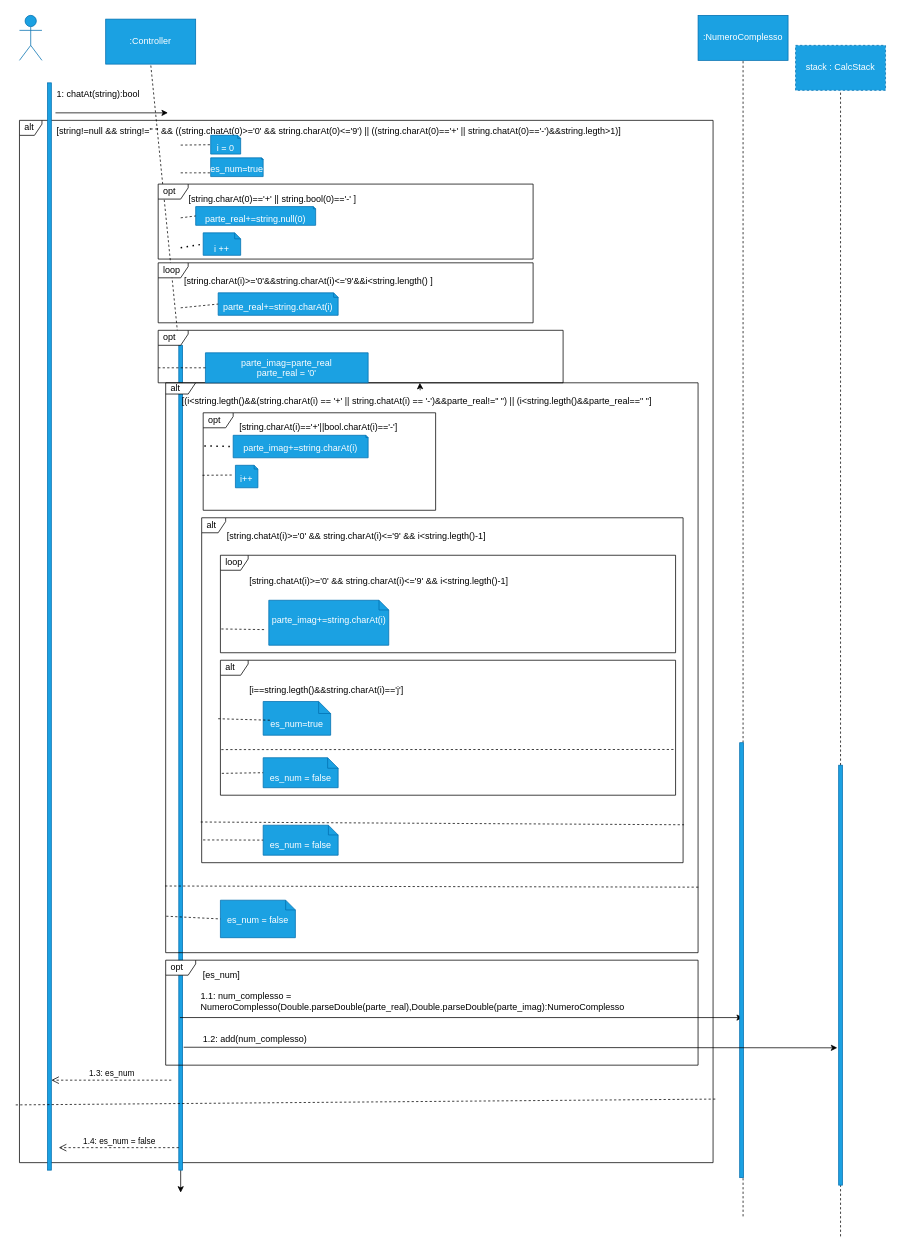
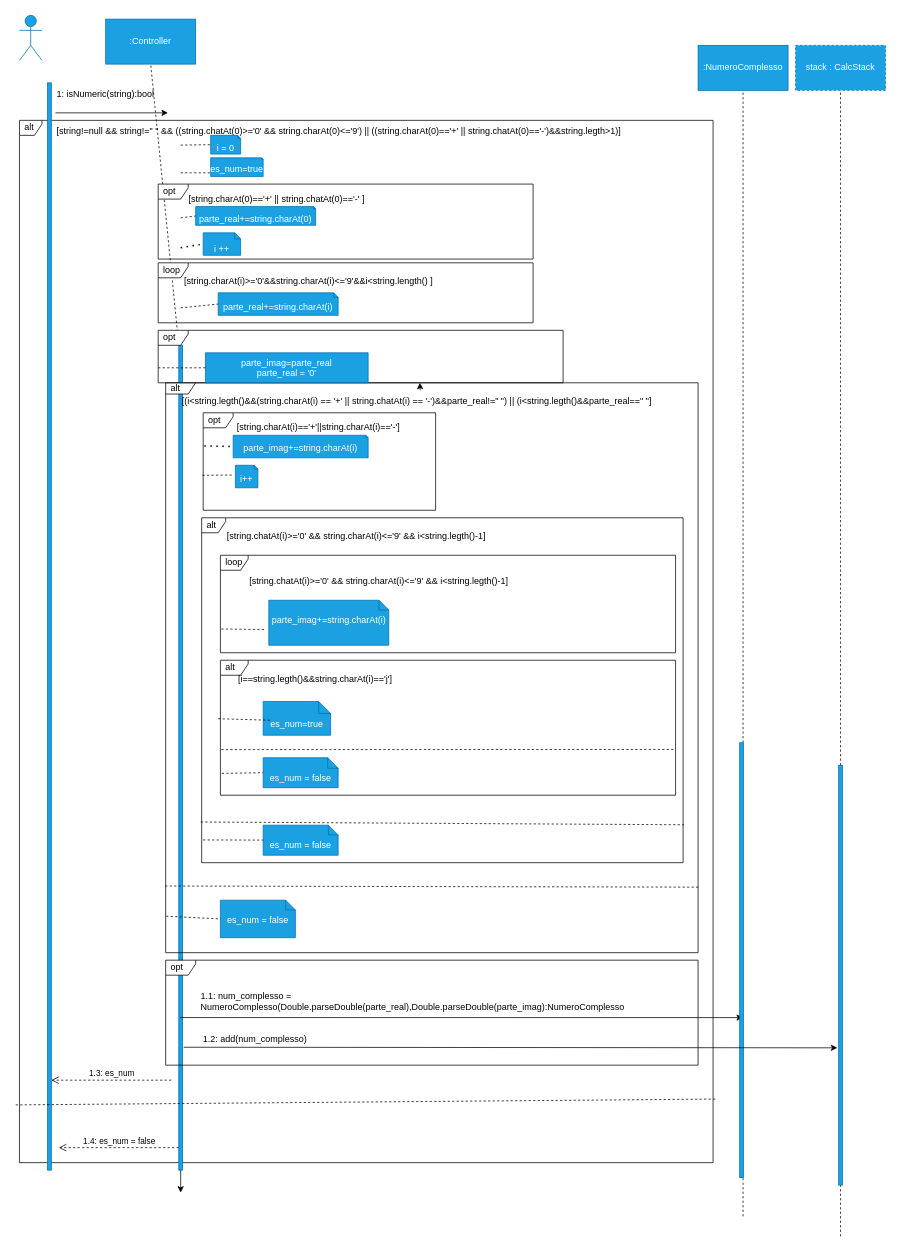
- <mxCell id="35" value=":NumeroComplesso" style="rounded=0;whiteSpace=wrap;html=1;fillColor=#1ba1e2;fontColor=#ffffff;strokeColor=#006EAF;" parent="1" vertex="1"><mxGeometry x="930" y="20" width="120" height="60" as="geometry" /></mxCell>
+ <mxCell id="35" value=":NumeroComplesso" style="rounded=0;whiteSpace=wrap;html=1;fillColor=#1ba1e2;fontColor=#ffffff;strokeColor=#006EAF;" parent="1" vertex="1"><mxGeometry x="930" y="60" width="120" height="60" as="geometry" /></mxCell>
- <mxCell id="6" value="1: chatAt(string):bool&amp;nbsp;" style="text;html=1;strokeColor=none;fillColor=none;align=left;verticalAlign=middle;whiteSpace=wrap;rounded=0;" parent="1" vertex="1"><mxGeometry x="73" y="110" width="240" height="30" as="geometry" /></mxCell>
+ <mxCell id="6" value="1: isNumeric(string):bool&amp;nbsp;" style="text;html=1;strokeColor=none;fillColor=none;align=left;verticalAlign=middle;whiteSpace=wrap;rounded=0;" parent="1" vertex="1"><mxGeometry x="73" y="110" width="240" height="30" as="geometry" /></mxCell>
- <mxCell id="61" value="[string.charAt(0)=='+' || string.bool(0)=='-' ]" style="text;html=1;strokeColor=none;fillColor=none;align=left;verticalAlign=middle;whiteSpace=wrap;rounded=0;" vertex="1" parent="1"><mxGeometry x="249" y="250" width="422" height="30" as="geometry" /></mxCell>
+ <mxCell id="61" value="[string.charAt(0)=='+' || string.chatAt(0)=='-' ]" style="text;html=1;strokeColor=none;fillColor=none;align=left;verticalAlign=middle;whiteSpace=wrap;rounded=0;" vertex="1" parent="1"><mxGeometry x="249" y="250" width="422" height="30" as="geometry" /></mxCell>
- <mxCell id="63" value="parte_real+=string.null(0)" style="shape=note2;boundedLbl=1;whiteSpace=wrap;html=1;size=3;verticalAlign=top;align=center;fillColor=#1ba1e2;fontColor=#ffffff;strokeColor=#006EAF;movable=1;resizable=1;rotatable=1;deletable=1;editable=1;connectable=1;" vertex="1" parent="1"><mxGeometry x="260" y="275" width="160" height="25" as="geometry" /></mxCell>
+ <mxCell id="63" value="parte_real+=string.charAt(0)" style="shape=note2;boundedLbl=1;whiteSpace=wrap;html=1;size=3;verticalAlign=top;align=center;fillColor=#1ba1e2;fontColor=#ffffff;strokeColor=#006EAF;movable=1;resizable=1;rotatable=1;deletable=1;editable=1;connectable=1;" vertex="1" parent="1"><mxGeometry x="260" y="275" width="160" height="25" as="geometry" /></mxCell>
- <mxCell id="58" value="[string.charAt(i)=='+'||bool.charAt(i)=='-']" style="text;html=1;strokeColor=none;fillColor=none;align=center;verticalAlign=middle;whiteSpace=wrap;rounded=0;" vertex="1" parent="1"><mxGeometry x="306.5" y="555" width="233.5" height="30" as="geometry" /></mxCell>
+ <mxCell id="58" value="[string.charAt(i)=='+'||string.charAt(i)=='-']" style="text;html=1;strokeColor=none;fillColor=none;align=center;verticalAlign=middle;whiteSpace=wrap;rounded=0;" vertex="1" parent="1"><mxGeometry x="306.5" y="555" width="233.5" height="30" as="geometry" /></mxCell>
- <mxCell id="30" value="[i==string.legth()&amp;amp;&amp;amp;string.charAt(i)=='j']" style="text;html=1;strokeColor=none;fillColor=none;align=left;verticalAlign=middle;whiteSpace=wrap;rounded=0;" parent="1" vertex="1"><mxGeometry x="330" y="905" width="215" height="30" as="geometry" /></mxCell>
+ <mxCell id="30" value="[i==string.legth()&amp;amp;&amp;amp;string.charAt(i)=='j']" style="text;html=1;strokeColor=none;fillColor=none;align=left;verticalAlign=middle;whiteSpace=wrap;rounded=0;" parent="1" vertex="1"><mxGeometry x="315" y="890" width="215" height="30" as="geometry" /></mxCell>
- <mxCell id="74" value="[es_num]" style="text;html=1;strokeColor=none;fillColor=none;align=left;verticalAlign=middle;whiteSpace=wrap;rounded=0;" vertex="1" parent="1"><mxGeometry x="268" y="1285" width="72" height="30" as="geometry" /></mxCell>
